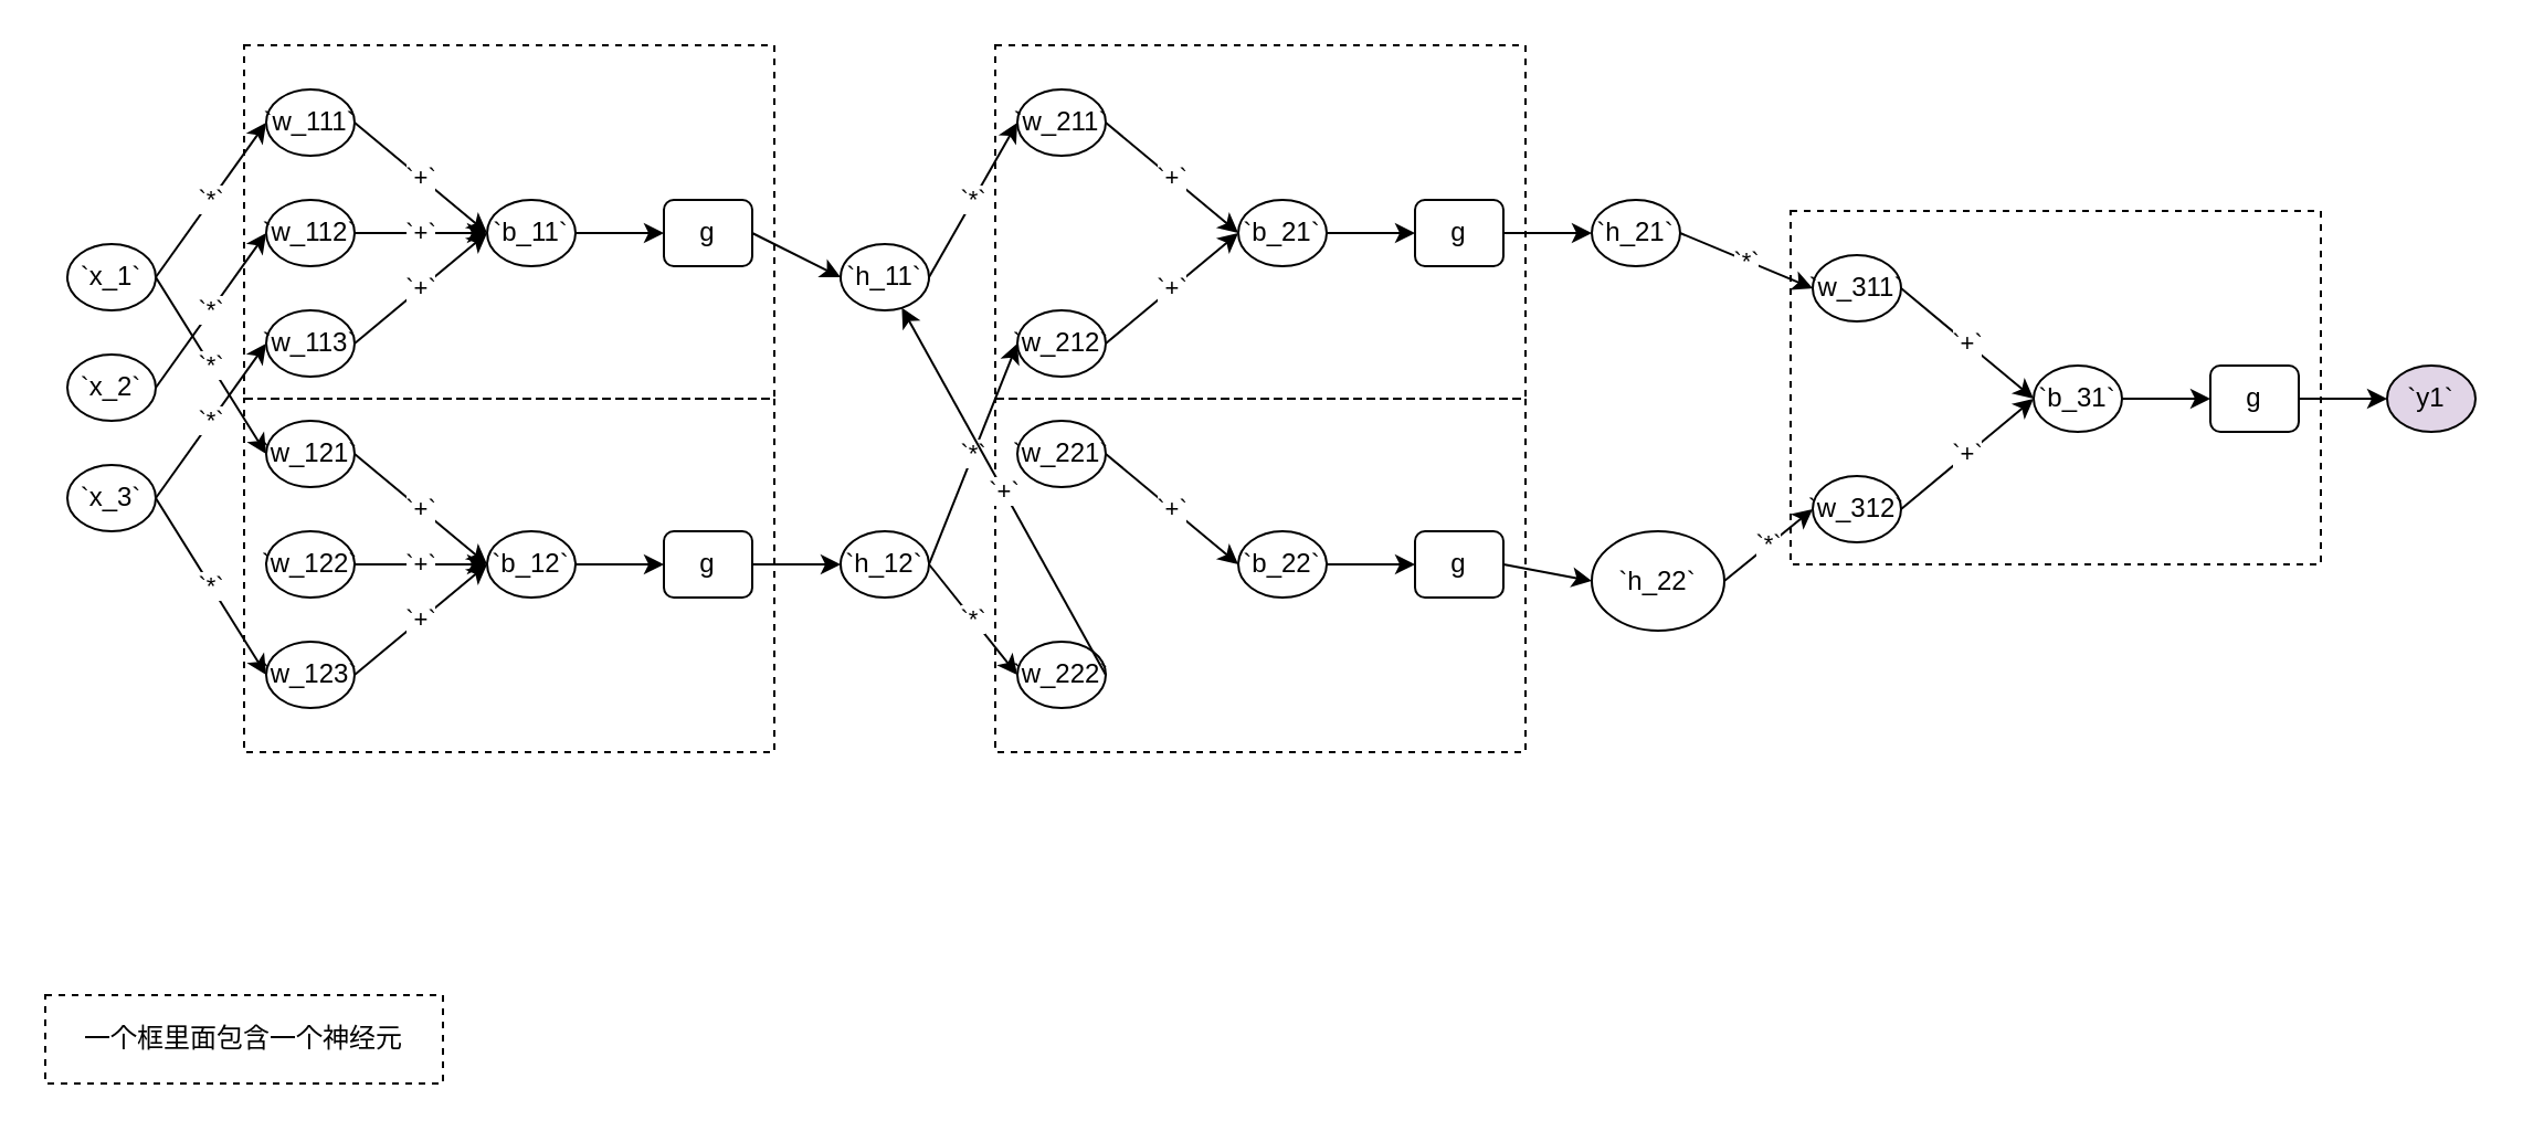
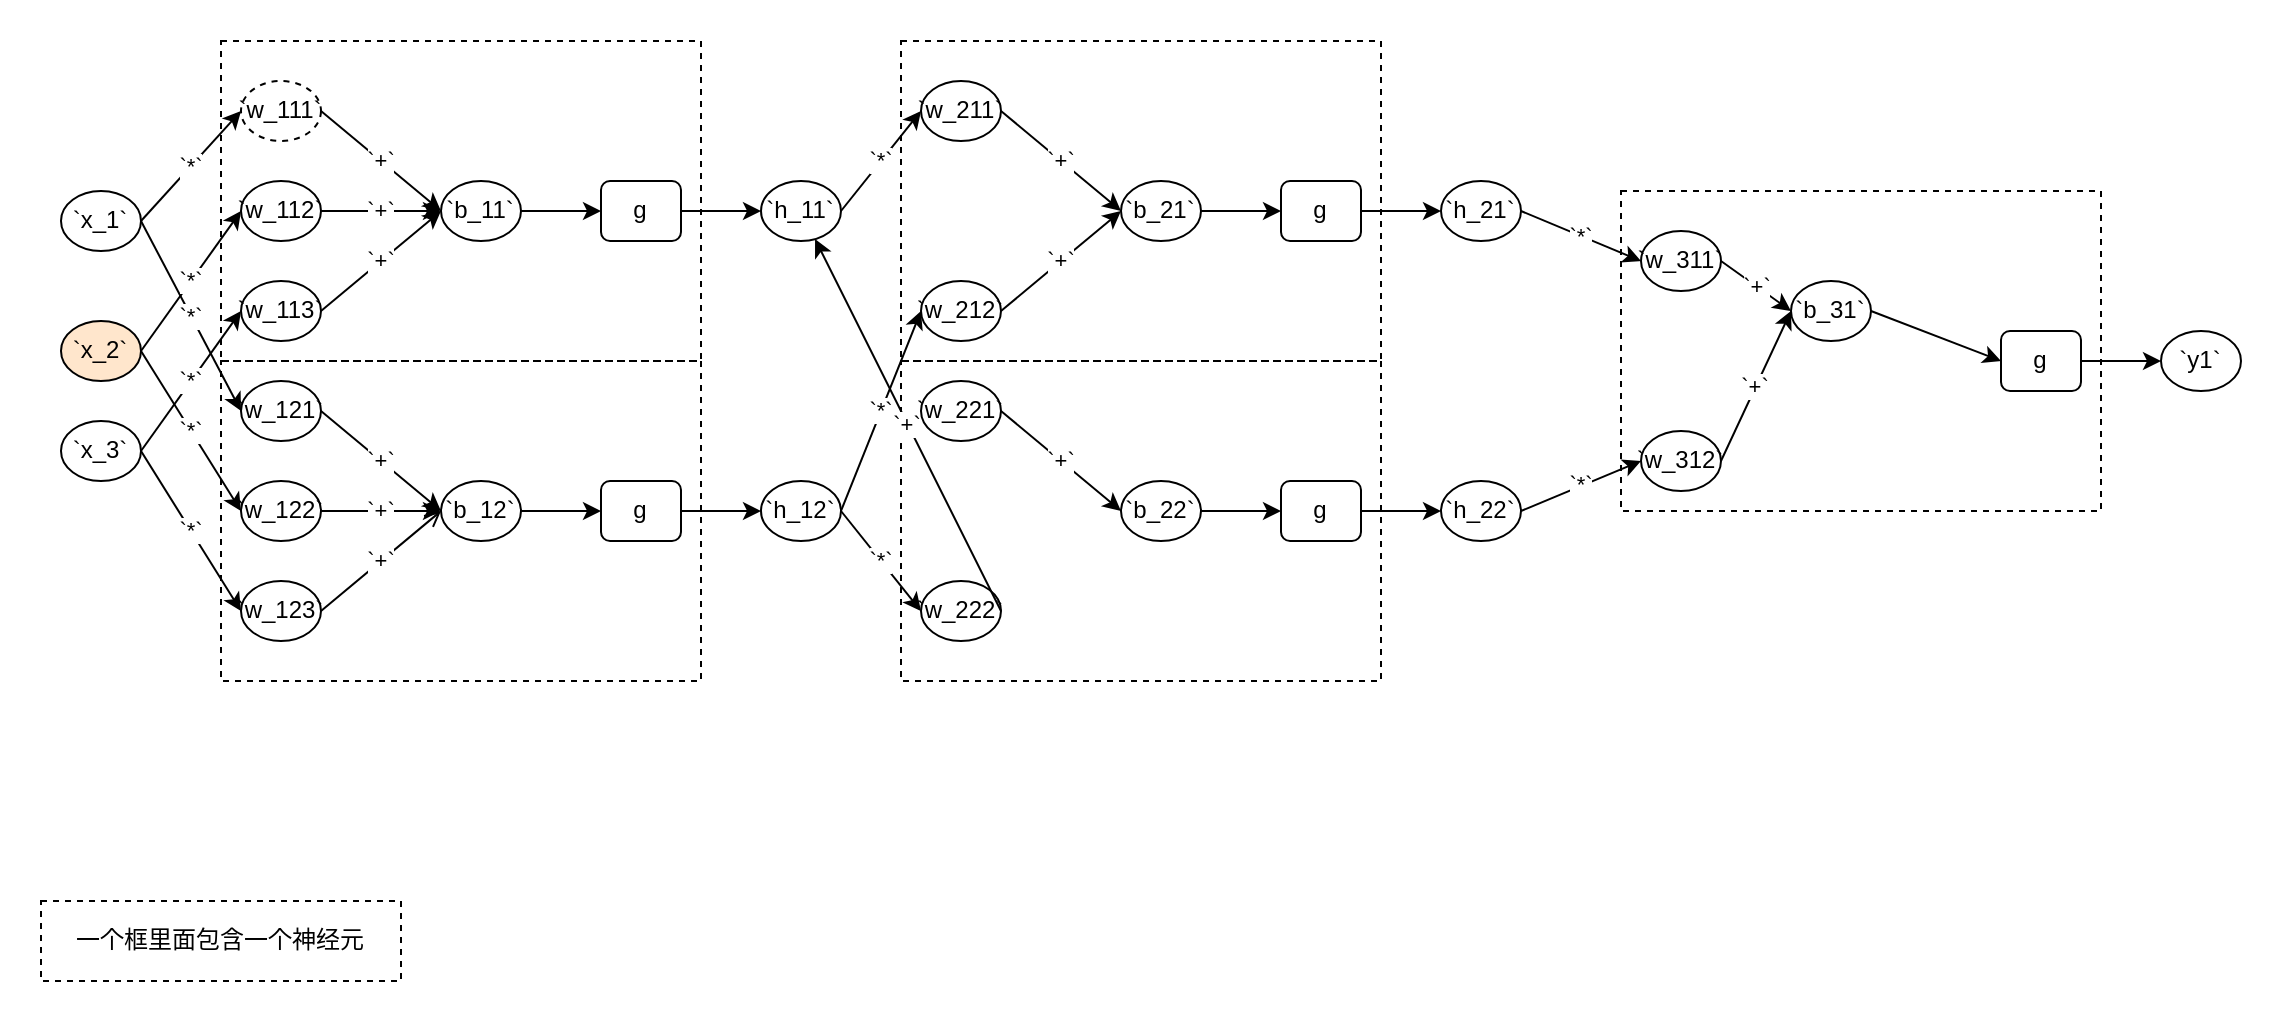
- <mxCell id="10" value="`w_111`" style="ellipse;whiteSpace=wrap;html=1;" vertex="1" parent="1"><mxGeometry x="120" y="40" width="40" height="30" as="geometry" /></mxCell>
+ <mxCell id="10" value="`w_111`" style="ellipse;whiteSpace=wrap;html=1;dashed=1;" vertex="1" parent="1"><mxGeometry x="120" y="40" width="40" height="30" as="geometry" /></mxCell>
- <mxCell id="6" value="`x_1`" style="ellipse;whiteSpace=wrap;html=1;" vertex="1" parent="1"><mxGeometry x="30" y="110" width="40" height="30" as="geometry" /></mxCell>
+ <mxCell id="6" value="`x_1`" style="ellipse;whiteSpace=wrap;html=1;" vertex="1" parent="1"><mxGeometry x="30" y="95" width="40" height="30" as="geometry" /></mxCell>
- <mxCell id="31" value="`h_11`" style="ellipse;whiteSpace=wrap;html=1;" vertex="1" parent="1"><mxGeometry x="380" y="110" width="40" height="30" as="geometry" /></mxCell>
+ <mxCell id="31" value="`h_11`" style="ellipse;whiteSpace=wrap;html=1;" vertex="1" parent="1"><mxGeometry x="380" y="90" width="40" height="30" as="geometry" /></mxCell>
- <mxCell id="7" value="`x_2`" style="ellipse;whiteSpace=wrap;html=1;" vertex="1" parent="1"><mxGeometry x="30" y="160" width="40" height="30" as="geometry" /></mxCell>
+ <mxCell id="7" value="`x_2`" style="ellipse;whiteSpace=wrap;html=1;fillColor=#ffe6cc;" vertex="1" parent="1"><mxGeometry x="30" y="160" width="40" height="30" as="geometry" /></mxCell>
- <mxCell id="66" value="`b_31`" style="ellipse;whiteSpace=wrap;html=1;" vertex="1" parent="1"><mxGeometry x="920" y="165" width="40" height="30" as="geometry" /></mxCell>
+ <mxCell id="66" value="`b_31`" style="ellipse;whiteSpace=wrap;html=1;" vertex="1" parent="1"><mxGeometry x="895" y="140" width="40" height="30" as="geometry" /></mxCell>
- <mxCell id="70" value="`y1`" style="ellipse;whiteSpace=wrap;html=1;fillColor=#e1d5e7;" vertex="1" parent="1"><mxGeometry x="1080" y="165" width="40" height="30" as="geometry" /></mxCell>
+ <mxCell id="70" value="`y1`" style="ellipse;whiteSpace=wrap;html=1;" vertex="1" parent="1"><mxGeometry x="1080" y="165" width="40" height="30" as="geometry" /></mxCell>
+ <mxCell id="18" value="`*`" style="rounded=0;orthogonalLoop=1;jettySize=auto;html=1;exitX=1;exitY=0.5;exitDx=0;exitDy=0;entryX=0;entryY=0.5;entryDx=0;entryDy=0;" edge="1" parent="1" source="7" target="14"><mxGeometry relative="1" as="geometry"><mxPoint x="80" y="185" as="sourcePoint" /><mxPoint x="130" y="115" as="targetPoint" /></mxGeometry></mxCell>
- <mxCell id="29" value="`+`" style="edgeStyle=none;rounded=0;orthogonalLoop=1;jettySize=auto;html=1;exitX=1;exitY=0.5;exitDx=0;exitDy=0;entryX=0;entryY=0.5;entryDx=0;entryDy=0;" edge="1" parent="1" source="15" target="24"><mxGeometry relative="1" as="geometry"><mxPoint x="170" y="265" as="sourcePoint" /><mxPoint x="210" y="265" as="targetPoint" /></mxGeometry></mxCell>
+ <mxCell id="29" value="`+`" style="edgeStyle=none;rounded=0;orthogonalLoop=1;jettySize=auto;html=1;exitX=1;exitY=0.5;exitDx=0;exitDy=0;entryX=0;entryY=0.5;entryDx=0;entryDy=0;endArrow=open;" edge="1" parent="1" source="15" target="24"><mxGeometry relative="1" as="geometry"><mxPoint x="170" y="265" as="sourcePoint" /><mxPoint x="210" y="265" as="targetPoint" /></mxGeometry></mxCell>
- <mxCell id="60" value="`h_22`" style="ellipse;whiteSpace=wrap;html=1;" vertex="1" parent="1"><mxGeometry x="720" y="240" width="60" height="45" as="geometry" /></mxCell>
+ <mxCell id="60" value="`h_22`" style="ellipse;whiteSpace=wrap;html=1;" vertex="1" parent="1"><mxGeometry x="720" y="240" width="40" height="30" as="geometry" /></mxCell>
